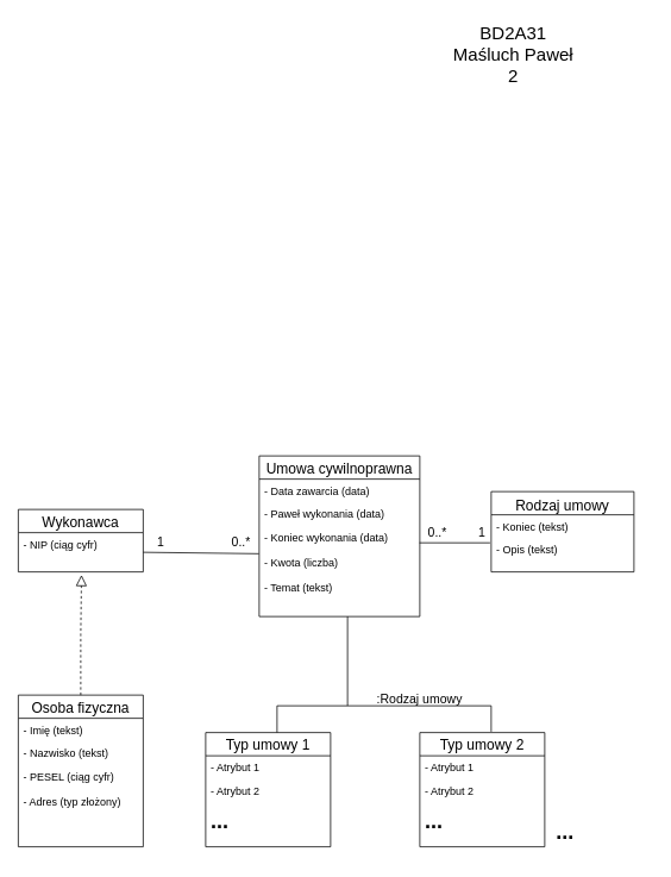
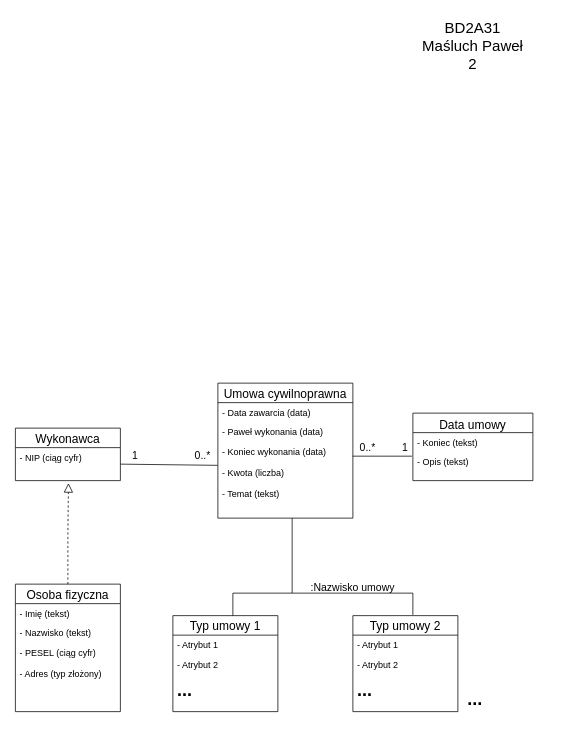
- <mxCell id="37" value="&lt;font style=&quot;font-size: 20px&quot;&gt;BD2A31&lt;br&gt;Maśluch Paweł&lt;br&gt;2&lt;br&gt;&lt;/font&gt;" style="text;html=1;strokeColor=none;fillColor=none;align=center;verticalAlign=middle;whiteSpace=wrap;rounded=0;fontSize=16;" vertex="1" parent="1"><mxGeometry x="475" y="20" width="200" height="80" as="geometry" /></mxCell>
+ <mxCell id="37" value="&lt;font style=&quot;font-size: 20px&quot;&gt;BD2A31&lt;br&gt;Maśluch Paweł&lt;br&gt;2&lt;br&gt;&lt;/font&gt;" style="text;html=1;strokeColor=none;fillColor=none;align=center;verticalAlign=middle;whiteSpace=wrap;rounded=0;fontSize=16;" vertex="1" parent="1"><mxGeometry x="530" y="20" width="200" height="80" as="geometry" /></mxCell>
- <mxCell id="2" value="Rodzaj umowy" style="swimlane;fontStyle=0;align=center;verticalAlign=top;childLayout=stackLayout;horizontal=1;startSize=26;horizontalStack=0;resizeParent=1;resizeLast=0;collapsible=1;marginBottom=0;rounded=0;shadow=0;strokeWidth=1;fontSize=16;" parent="1" vertex="1"><mxGeometry x="550" y="550" width="160" height="90" as="geometry"><mxRectangle x="550" y="140" width="160" height="26" as="alternateBounds" /></mxGeometry></mxCell>
+ <mxCell id="2" value="Data umowy" style="swimlane;fontStyle=0;align=center;verticalAlign=top;childLayout=stackLayout;horizontal=1;startSize=26;horizontalStack=0;resizeParent=1;resizeLast=0;collapsible=1;marginBottom=0;rounded=0;shadow=0;strokeWidth=1;fontSize=16;" parent="1" vertex="1"><mxGeometry x="550" y="550" width="160" height="90" as="geometry"><mxRectangle x="550" y="140" width="160" height="26" as="alternateBounds" /></mxGeometry></mxCell>
- <mxCell id="32" value="&lt;font style=&quot;font-size: 14px&quot;&gt;:Rodzaj umowy&lt;/font&gt;" style="text;html=1;strokeColor=none;fillColor=none;align=center;verticalAlign=middle;whiteSpace=wrap;rounded=0;fontSize=24;" vertex="1" parent="1"><mxGeometry x="400" y="770" width="140" height="20" as="geometry" /></mxCell>
+ <mxCell id="32" value="&lt;font style=&quot;font-size: 14px&quot;&gt;:Nazwisko umowy&lt;/font&gt;" style="text;html=1;strokeColor=none;fillColor=none;align=center;verticalAlign=middle;whiteSpace=wrap;rounded=0;fontSize=24;" vertex="1" parent="1"><mxGeometry x="400" y="770" width="140" height="20" as="geometry" /></mxCell>
